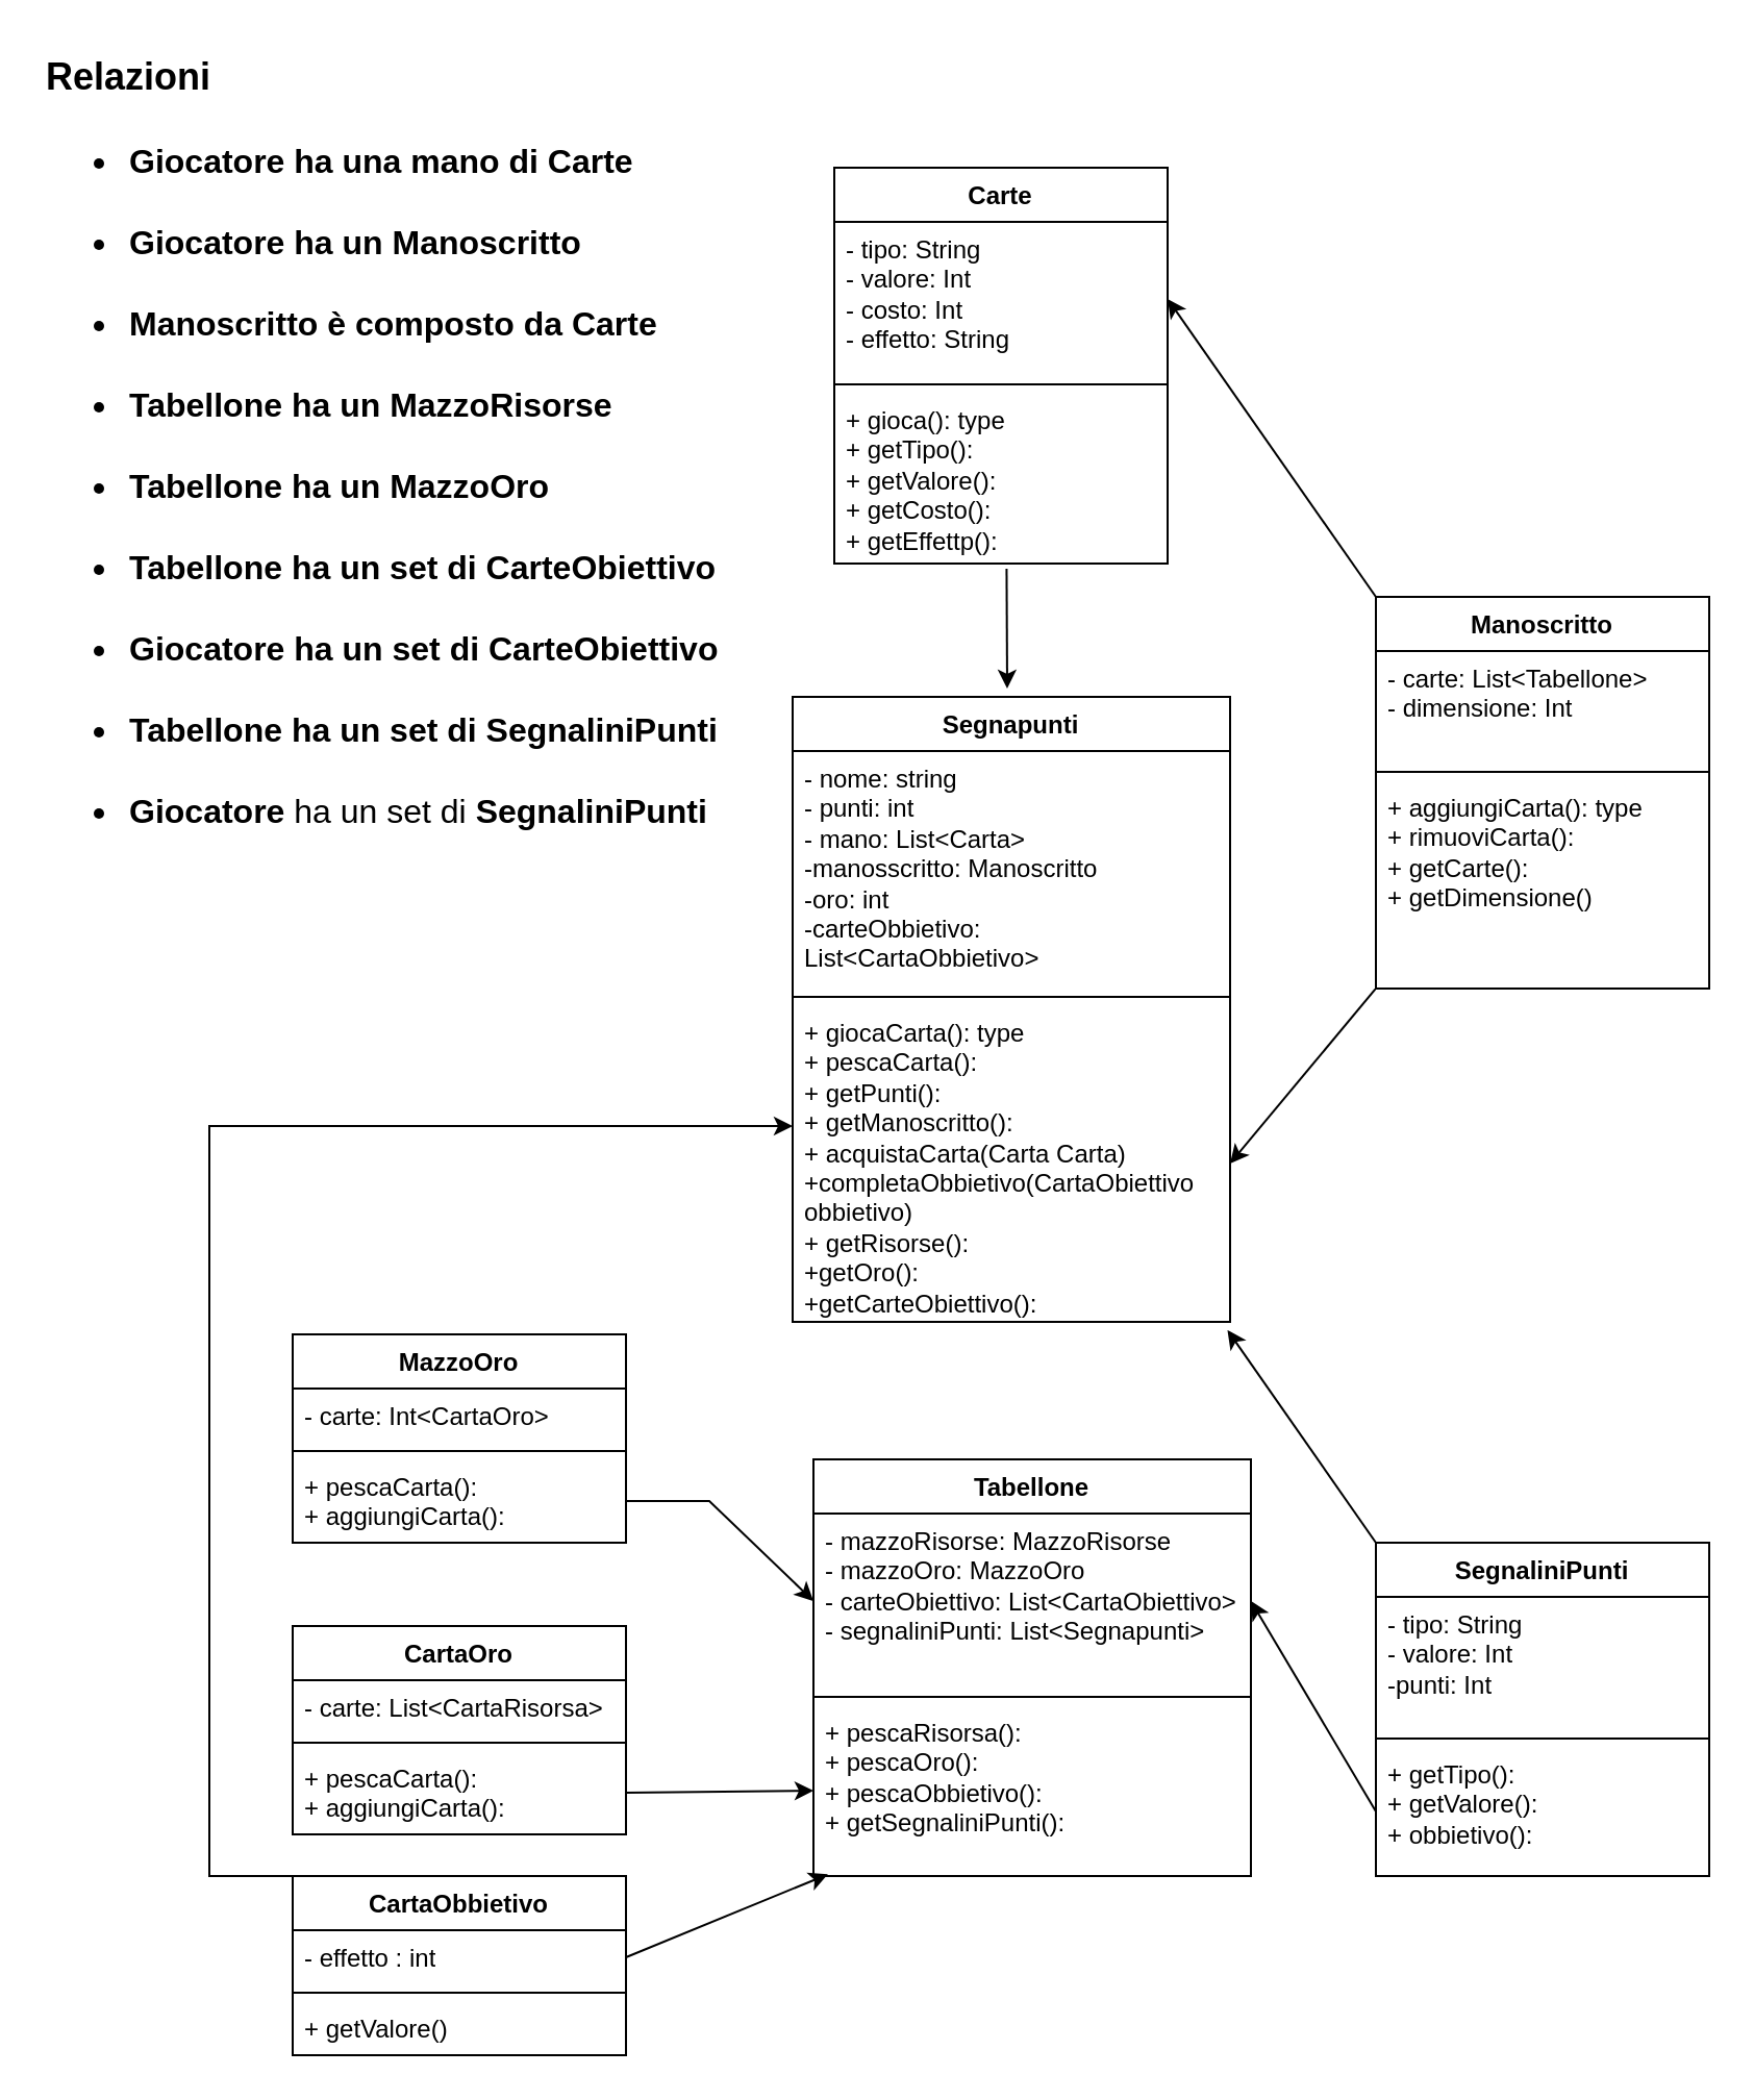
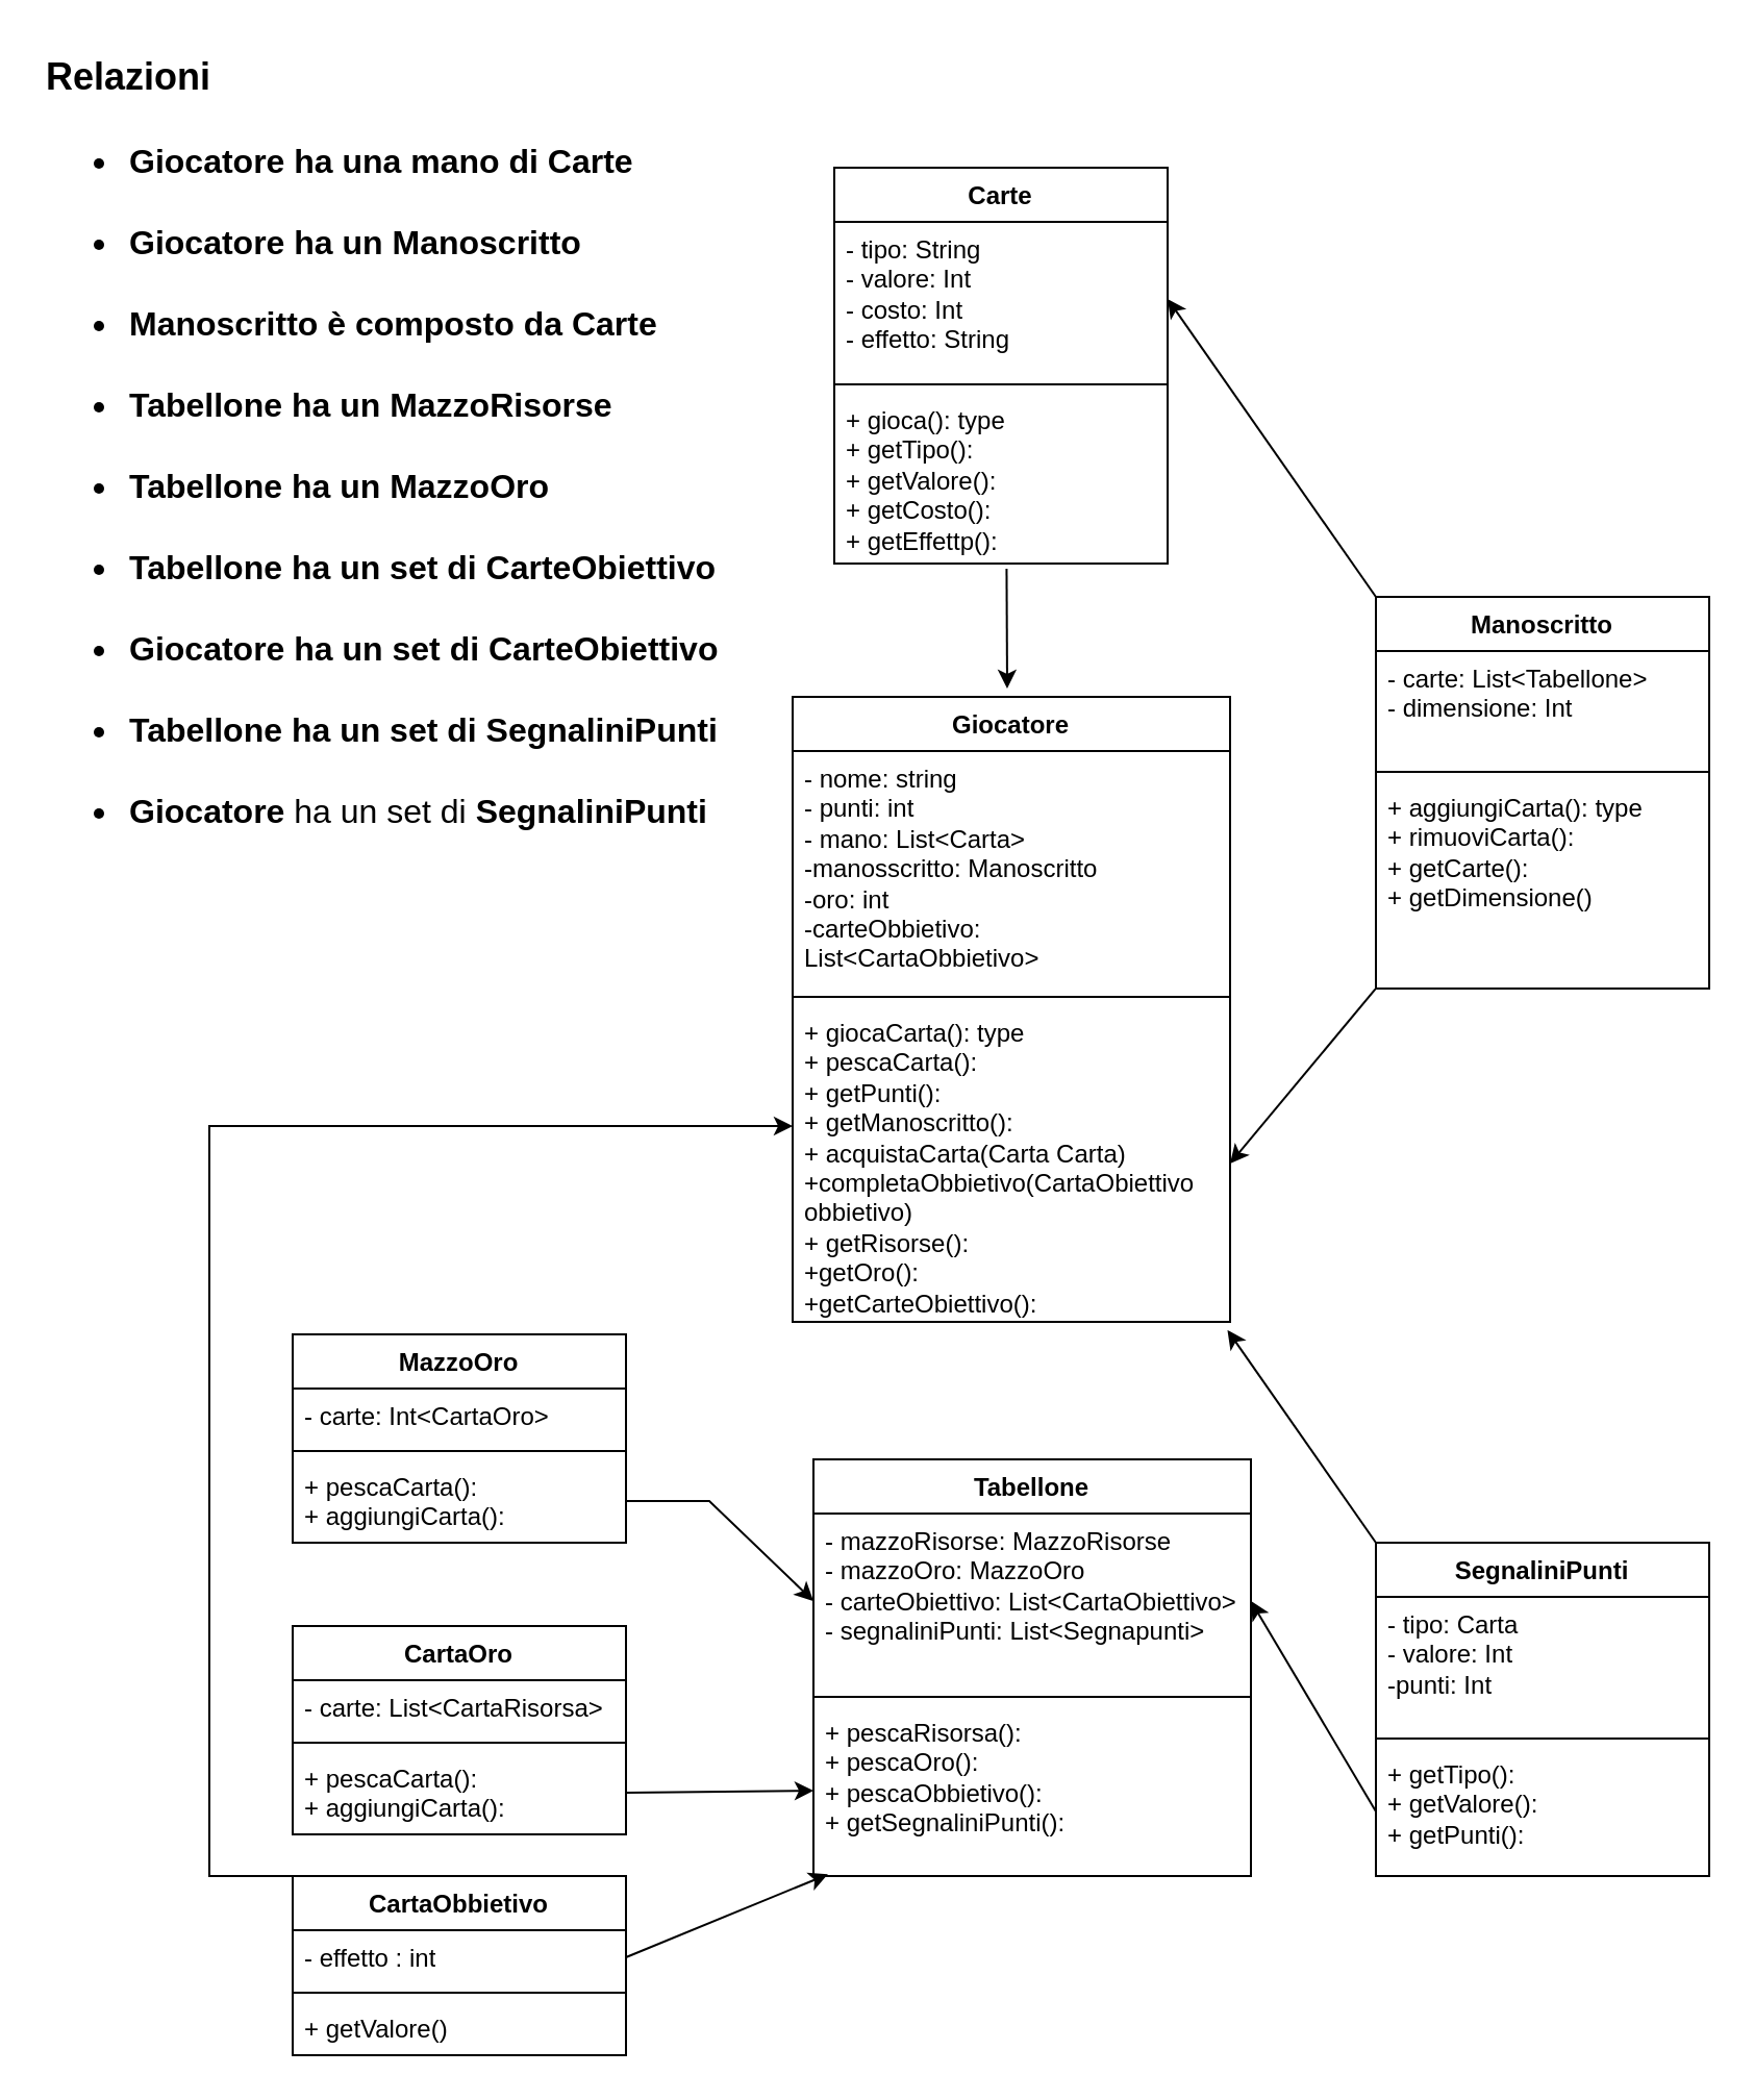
- <mxCell id="2" value="Segnapunti" style="swimlane;fontStyle=1;align=center;verticalAlign=top;childLayout=stackLayout;horizontal=1;startSize=26;horizontalStack=0;resizeParent=1;resizeParentMax=0;resizeLast=0;collapsible=1;marginBottom=0;whiteSpace=wrap;html=1;" parent="1" vertex="1"><mxGeometry x="380" y="334" width="210" height="300" as="geometry" /></mxCell>
+ <mxCell id="2" value="Giocatore" style="swimlane;fontStyle=1;align=center;verticalAlign=top;childLayout=stackLayout;horizontal=1;startSize=26;horizontalStack=0;resizeParent=1;resizeParentMax=0;resizeLast=0;collapsible=1;marginBottom=0;whiteSpace=wrap;html=1;" parent="1" vertex="1"><mxGeometry x="380" y="334" width="210" height="300" as="geometry" /></mxCell>
- <mxCell id="27" value="- tipo: String&lt;div&gt;- valore: Int&lt;/div&gt;&lt;div&gt;-punti: Int&lt;/div&gt;" style="text;strokeColor=none;fillColor=none;align=left;verticalAlign=top;spacingLeft=4;spacingRight=4;overflow=hidden;rotatable=0;points=[[0,0.5],[1,0.5]];portConstraint=eastwest;whiteSpace=wrap;html=1;" parent="26" vertex="1"><mxGeometry y="26" width="160" height="64" as="geometry" /></mxCell>
+ <mxCell id="27" value="- tipo: Carta&lt;div&gt;- valore: Int&lt;/div&gt;&lt;div&gt;-punti: Int&lt;/div&gt;" style="text;strokeColor=none;fillColor=none;align=left;verticalAlign=top;spacingLeft=4;spacingRight=4;overflow=hidden;rotatable=0;points=[[0,0.5],[1,0.5]];portConstraint=eastwest;whiteSpace=wrap;html=1;" parent="26" vertex="1"><mxGeometry y="26" width="160" height="64" as="geometry" /></mxCell>
- <mxCell id="29" value="+ getTipo():&lt;div&gt;+ getValore():&lt;/div&gt;&lt;div&gt;+ obbietivo():&amp;nbsp;&lt;/div&gt;" style="text;strokeColor=none;fillColor=none;align=left;verticalAlign=top;spacingLeft=4;spacingRight=4;overflow=hidden;rotatable=0;points=[[0,0.5],[1,0.5]];portConstraint=eastwest;whiteSpace=wrap;html=1;" parent="26" vertex="1"><mxGeometry y="98" width="160" height="62" as="geometry" /></mxCell>
+ <mxCell id="29" value="+ getTipo():&lt;div&gt;+ getValore():&lt;/div&gt;&lt;div&gt;+ getPunti():&amp;nbsp;&lt;/div&gt;" style="text;strokeColor=none;fillColor=none;align=left;verticalAlign=top;spacingLeft=4;spacingRight=4;overflow=hidden;rotatable=0;points=[[0,0.5],[1,0.5]];portConstraint=eastwest;whiteSpace=wrap;html=1;" parent="26" vertex="1"><mxGeometry y="98" width="160" height="62" as="geometry" /></mxCell>
